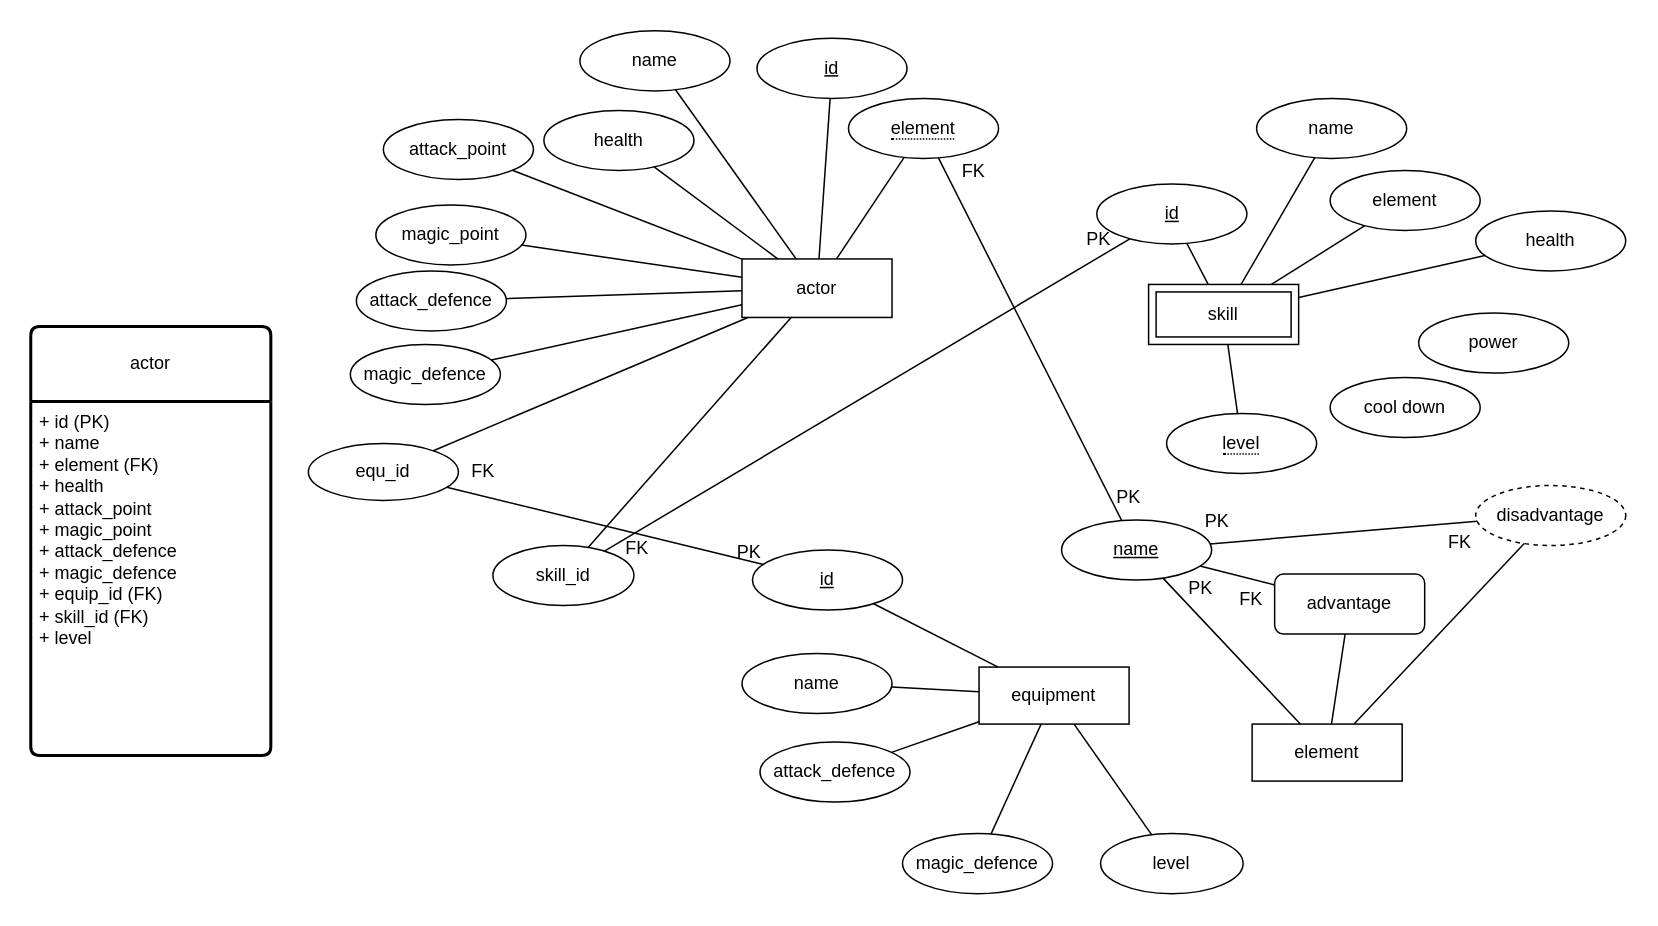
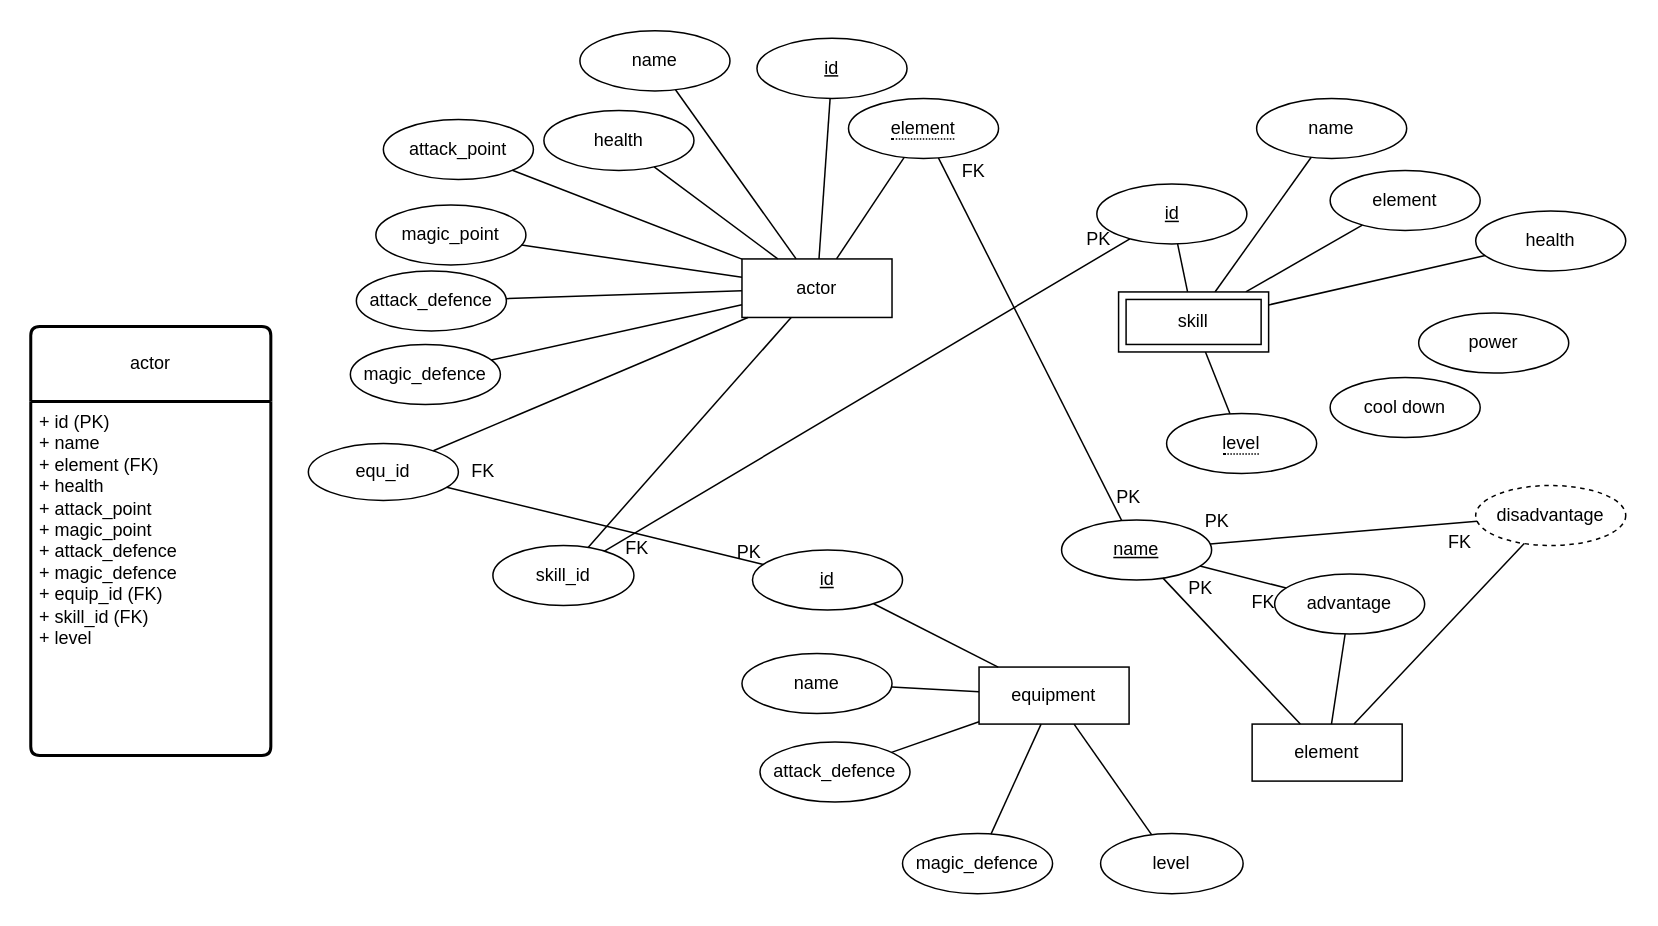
- <mxCell id="54" value="skill" style="shape=ext;margin=3;double=1;whiteSpace=wrap;html=1;align=center;" vertex="1" parent="1"><mxGeometry x="765" y="189" width="100" height="40" as="geometry" /></mxCell>
+ <mxCell id="54" value="skill" style="shape=ext;margin=3;double=1;whiteSpace=wrap;html=1;align=center;" vertex="1" parent="1"><mxGeometry x="745" y="194" width="100" height="40" as="geometry" /></mxCell>
- <mxCell id="56" value="advantage" style="whiteSpace=wrap;html=1;align=center;rounded=1;" vertex="1" parent="1"><mxGeometry x="849" y="382" width="100" height="40" as="geometry" /></mxCell>
+ <mxCell id="56" value="advantage" style="ellipse;whiteSpace=wrap;html=1;align=center;" vertex="1" parent="1"><mxGeometry x="849" y="382" width="100" height="40" as="geometry" /></mxCell>
